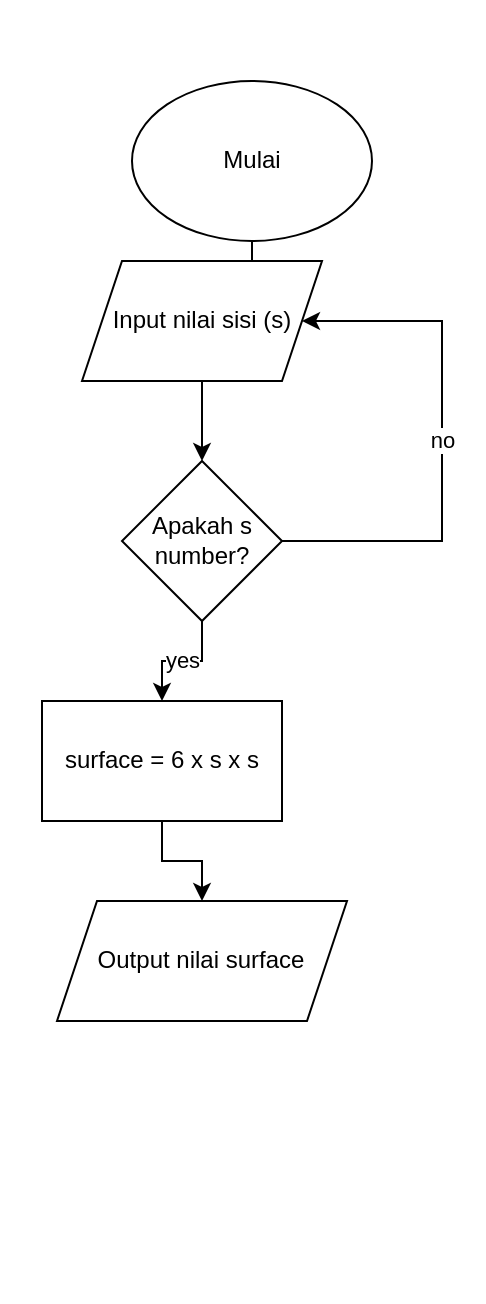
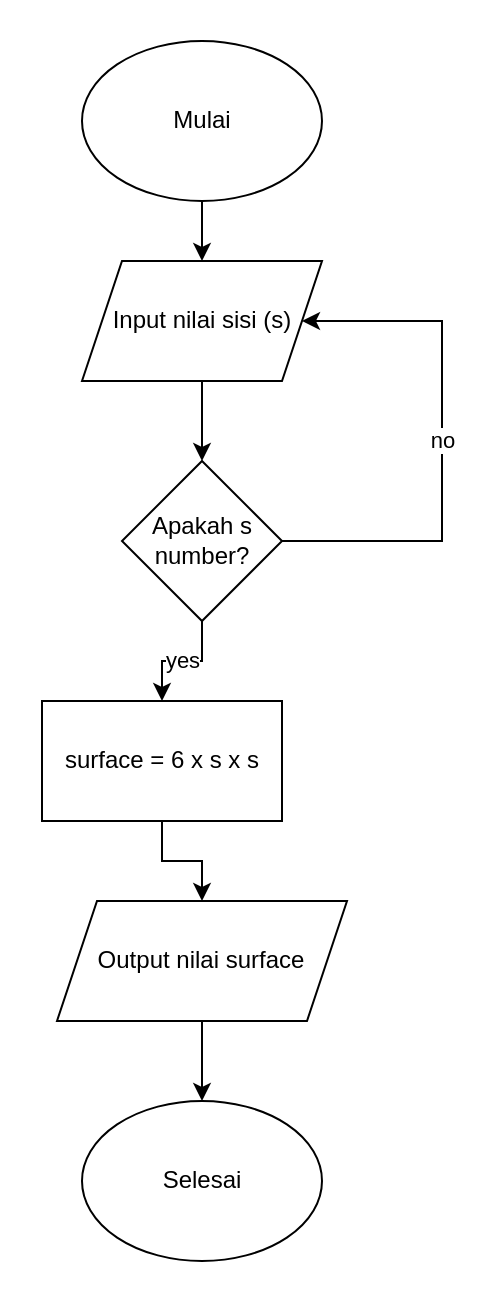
- <mxCell id="3" value="Mulai" style="ellipse;whiteSpace=wrap;html=1;" vertex="1" parent="1"><mxGeometry x="65.5" y="40" width="120" height="80" as="geometry" /></mxCell>
+ <mxCell id="3" value="Mulai" style="ellipse;whiteSpace=wrap;html=1;" vertex="1" parent="1"><mxGeometry x="40.5" y="20" width="120" height="80" as="geometry" /></mxCell>
+ <mxCell id="12" style="edgeStyle=orthogonalEdgeStyle;rounded=0;orthogonalLoop=1;jettySize=auto;html=1;" edge="1" parent="1" source="13" target="4"><mxGeometry relative="1" as="geometry" /></mxCell>
+ <mxCell id="4" value="Selesai" style="ellipse;whiteSpace=wrap;html=1;" vertex="1" parent="1"><mxGeometry x="40.5" y="550" width="120" height="80" as="geometry" /></mxCell>
